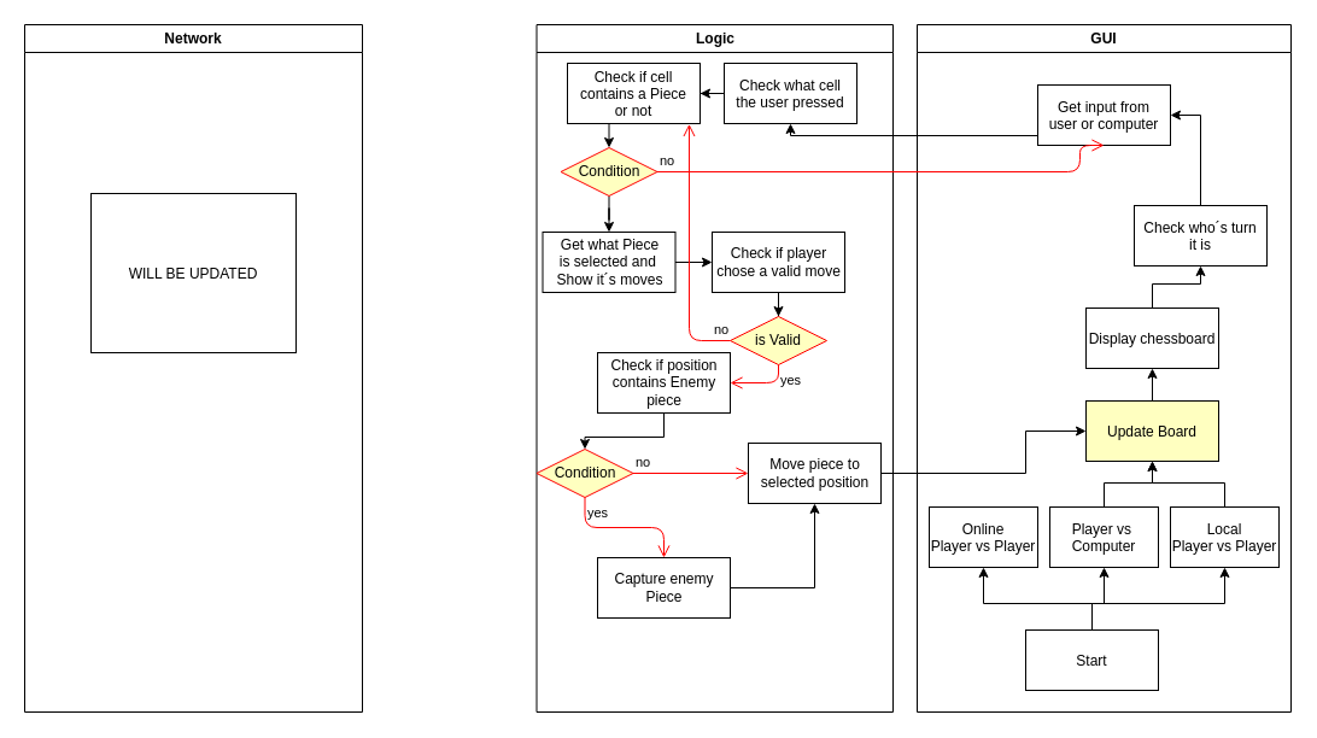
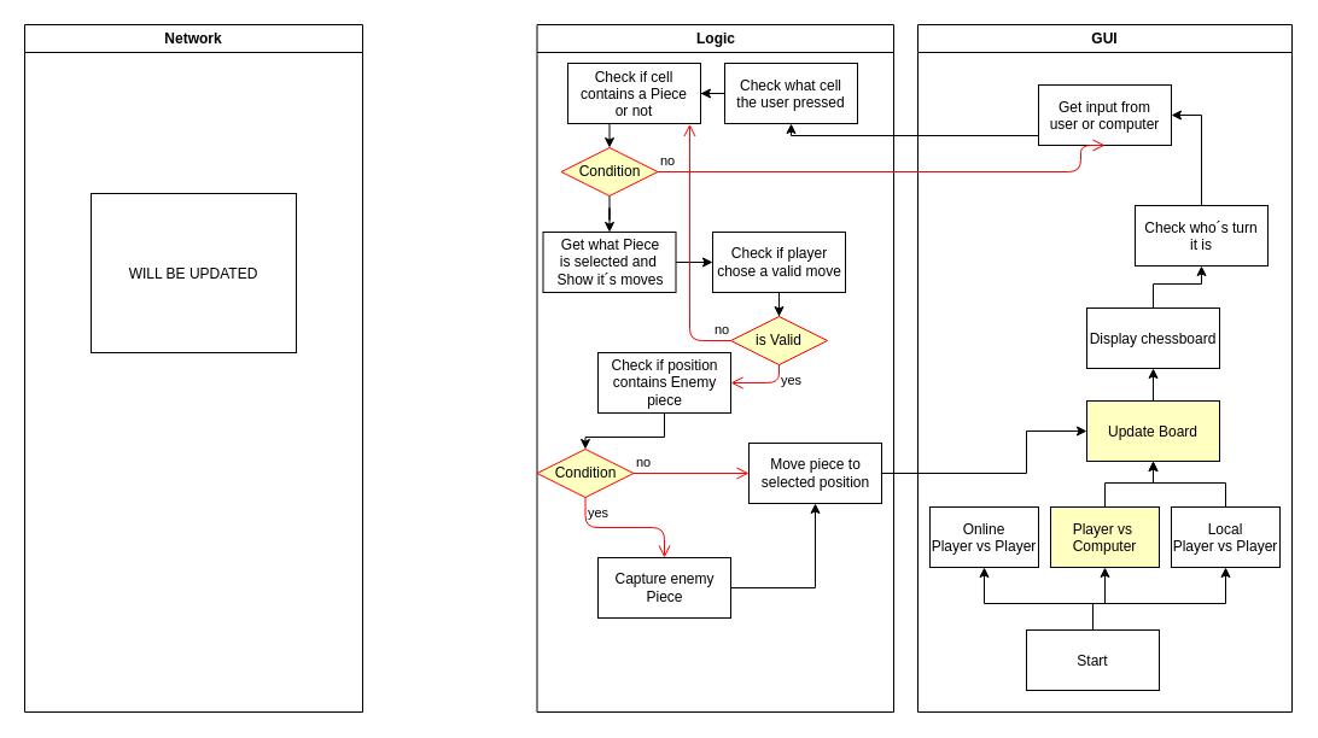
- <mxCell id="35" value="Player vs &#10;Computer" style="" vertex="1" parent="26"><mxGeometry x="110" y="400" width="90" height="50" as="geometry" /></mxCell>
+ <mxCell id="35" value="Player vs &#10;Computer" style="fillColor=#ffffc0;" vertex="1" parent="26"><mxGeometry x="110" y="400" width="90" height="50" as="geometry" /></mxCell>
